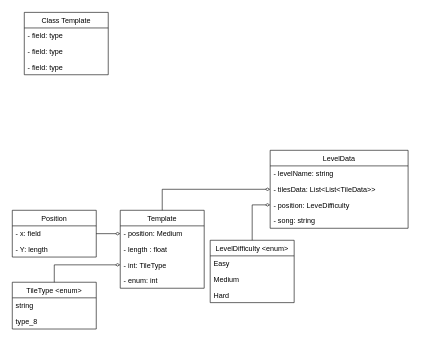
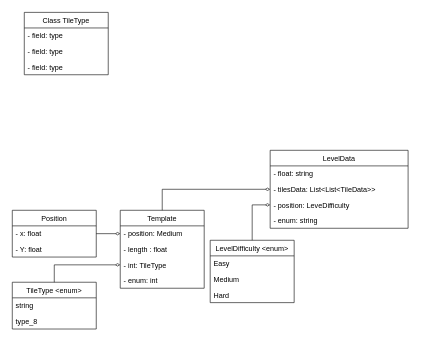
- <mxCell id="7" value="Class Template" style="swimlane;fontStyle=0;childLayout=stackLayout;horizontal=1;startSize=26;fillColor=none;horizontalStack=0;resizeParent=1;resizeParentMax=0;resizeLast=0;collapsible=1;marginBottom=0;" vertex="1" parent="1"><mxGeometry x="40" y="20" width="140" height="104" as="geometry" /></mxCell>
+ <mxCell id="7" value="Class TileType" style="swimlane;fontStyle=0;childLayout=stackLayout;horizontal=1;startSize=26;fillColor=none;horizontalStack=0;resizeParent=1;resizeParentMax=0;resizeLast=0;collapsible=1;marginBottom=0;" vertex="1" parent="1"><mxGeometry x="40" y="20" width="140" height="104" as="geometry" /></mxCell>
- <mxCell id="22" value="- levelName: string" style="text;strokeColor=none;fillColor=none;align=left;verticalAlign=top;spacingLeft=4;spacingRight=4;overflow=hidden;rotatable=0;points=[[0,0.5],[1,0.5]];portConstraint=eastwest;" vertex="1" parent="21"><mxGeometry y="26" width="230" height="26" as="geometry" /></mxCell>
+ <mxCell id="22" value="- float: string" style="text;strokeColor=none;fillColor=none;align=left;verticalAlign=top;spacingLeft=4;spacingRight=4;overflow=hidden;rotatable=0;points=[[0,0.5],[1,0.5]];portConstraint=eastwest;" vertex="1" parent="21"><mxGeometry y="26" width="230" height="26" as="geometry" /></mxCell>
- <mxCell id="25" value="- song: string" style="text;strokeColor=none;fillColor=none;align=left;verticalAlign=top;spacingLeft=4;spacingRight=4;overflow=hidden;rotatable=0;points=[[0,0.5],[1,0.5]];portConstraint=eastwest;" vertex="1" parent="21"><mxGeometry y="104" width="230" height="26" as="geometry" /></mxCell>
+ <mxCell id="25" value="- enum: string" style="text;strokeColor=none;fillColor=none;align=left;verticalAlign=top;spacingLeft=4;spacingRight=4;overflow=hidden;rotatable=0;points=[[0,0.5],[1,0.5]];portConstraint=eastwest;" vertex="1" parent="21"><mxGeometry y="104" width="230" height="26" as="geometry" /></mxCell>
- <mxCell id="5" value="- x: field" style="text;strokeColor=none;fillColor=none;align=left;verticalAlign=top;spacingLeft=4;spacingRight=4;overflow=hidden;rotatable=0;points=[[0,0.5],[1,0.5]];portConstraint=eastwest;" vertex="1" parent="4"><mxGeometry y="26" width="140" height="26" as="geometry" /></mxCell>
+ <mxCell id="5" value="- x: float" style="text;strokeColor=none;fillColor=none;align=left;verticalAlign=top;spacingLeft=4;spacingRight=4;overflow=hidden;rotatable=0;points=[[0,0.5],[1,0.5]];portConstraint=eastwest;" vertex="1" parent="4"><mxGeometry y="26" width="140" height="26" as="geometry" /></mxCell>
- <mxCell id="6" value="- Y: length" style="text;strokeColor=none;fillColor=none;align=left;verticalAlign=top;spacingLeft=4;spacingRight=4;overflow=hidden;rotatable=0;points=[[0,0.5],[1,0.5]];portConstraint=eastwest;" vertex="1" parent="4"><mxGeometry y="52" width="140" height="26" as="geometry" /></mxCell>
+ <mxCell id="6" value="- Y: float" style="text;strokeColor=none;fillColor=none;align=left;verticalAlign=top;spacingLeft=4;spacingRight=4;overflow=hidden;rotatable=0;points=[[0,0.5],[1,0.5]];portConstraint=eastwest;" vertex="1" parent="4"><mxGeometry y="52" width="140" height="26" as="geometry" /></mxCell>
